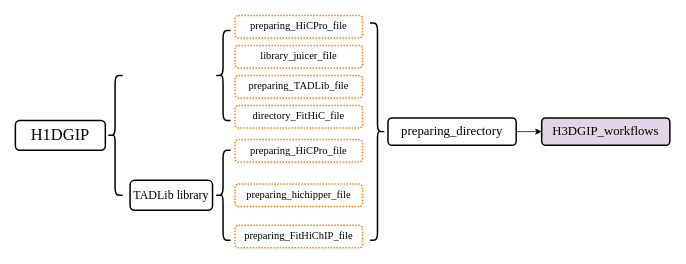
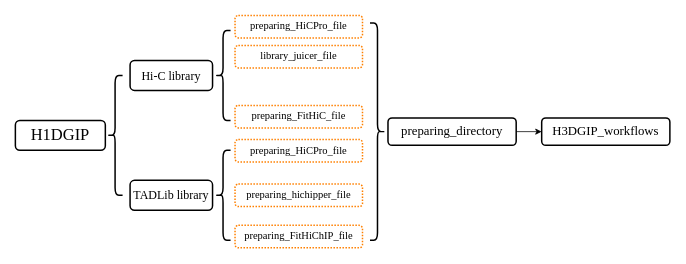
+ <mxCell id="4" value="Hi-C library" style="rounded=1;whiteSpace=wrap;html=1;strokeWidth=2;fontSize=16;fontFamily=Times New Roman;" parent="1" vertex="1"><mxGeometry x="173" y="80" width="110" height="40" as="geometry" /></mxCell>
- <mxCell id="10" value="preparing_TADLib_file" style="rounded=1;whiteSpace=wrap;html=1;dashed=1;dashPattern=1 1;strokeColor=#FF8000;strokeWidth=2;fontSize=14;fontFamily=Times New Roman;" parent="1" vertex="1"><mxGeometry x="313" y="100" width="170" height="30" as="geometry" /></mxCell>
- <mxCell id="11" value="directory_FitHiC_file" style="rounded=1;whiteSpace=wrap;html=1;dashed=1;dashPattern=1 1;strokeColor=#FF8000;strokeWidth=2;fontSize=14;fontFamily=Times New Roman;" parent="1" vertex="1"><mxGeometry x="313" y="140" width="170" height="30" as="geometry" /></mxCell>
+ <mxCell id="11" value="preparing_FitHiC_file" style="rounded=1;whiteSpace=wrap;html=1;dashed=1;dashPattern=1 1;strokeColor=#FF8000;strokeWidth=2;fontSize=14;fontFamily=Times New Roman;" parent="1" vertex="1"><mxGeometry x="313" y="140" width="170" height="30" as="geometry" /></mxCell>
- <mxCell id="15" value="H3DGIP_workflows" style="rounded=1;whiteSpace=wrap;html=1;strokeWidth=2;fontSize=17;fontFamily=Times New Roman;fillColor=#e1d5e7;" parent="1" vertex="1"><mxGeometry x="722" y="156.75" width="171" height="36.5" as="geometry" /></mxCell>
+ <mxCell id="15" value="H3DGIP_workflows" style="rounded=1;whiteSpace=wrap;html=1;strokeWidth=2;fontSize=17;fontFamily=Times New Roman;" parent="1" vertex="1"><mxGeometry x="722" y="156.75" width="171" height="36.5" as="geometry" /></mxCell>
